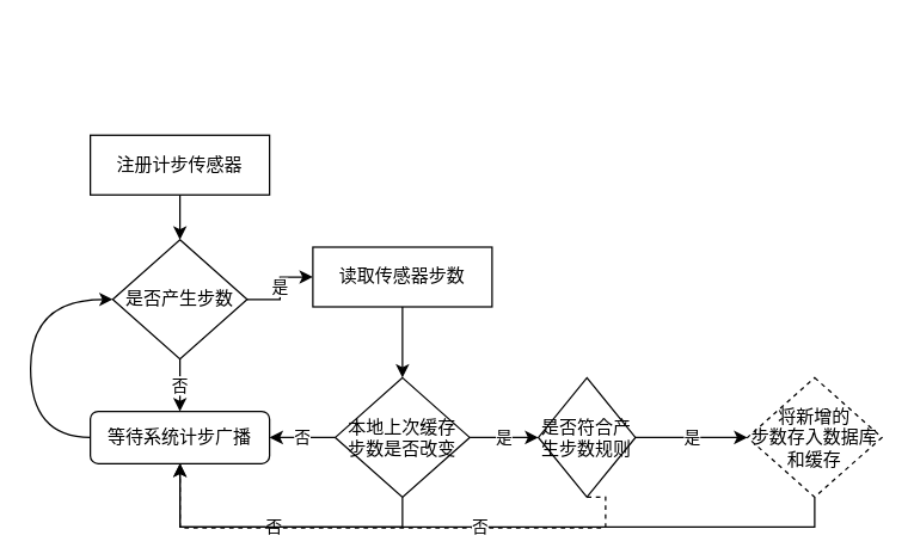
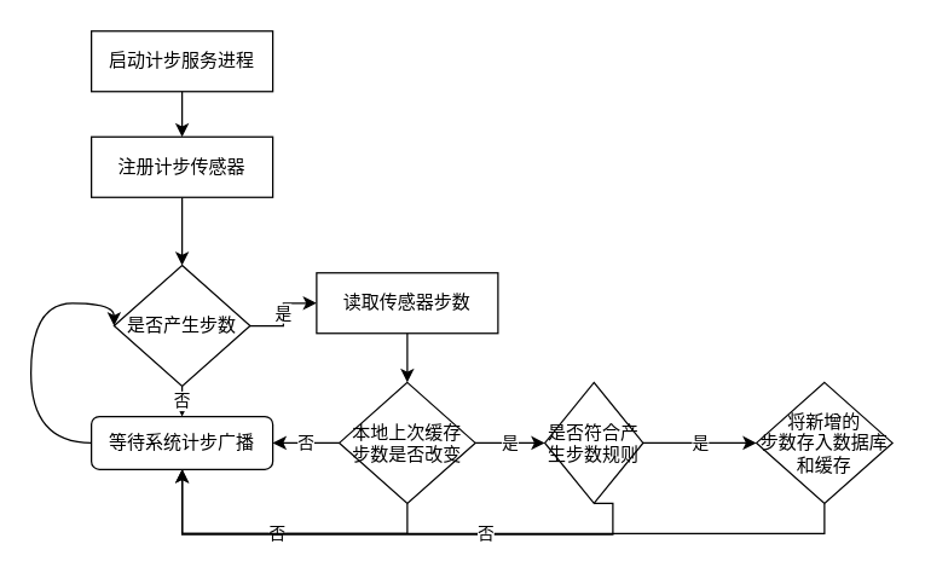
+ <mxCell id="3" value="启动计步服务进程" style="rounded=0;whiteSpace=wrap;html=1;" vertex="1" parent="1"><mxGeometry x="60" y="20" width="120" height="40" as="geometry" /></mxCell>
+ <mxCell id="2" style="edgeStyle=orthogonalEdgeStyle;rounded=0;orthogonalLoop=1;jettySize=auto;html=1;exitX=0.5;exitY=1;exitDx=0;exitDy=0;entryX=0.5;entryY=0;entryDx=0;entryDy=0;" edge="1" parent="1" source="3" target="5"><mxGeometry relative="1" as="geometry" /></mxCell>
- <mxCell id="10" value="读取传感器步数" style="rounded=0;whiteSpace=wrap;html=1;" vertex="1" parent="1"><mxGeometry x="209" y="165" width="120" height="40" as="geometry" /></mxCell>
+ <mxCell id="10" value="读取传感器步数" style="rounded=0;whiteSpace=wrap;html=1;" vertex="1" parent="1"><mxGeometry x="209" y="180" width="120" height="40" as="geometry" /></mxCell>
- <mxCell id="8" value="是否产生步数" style="rhombus;whiteSpace=wrap;html=1;" vertex="1" parent="1"><mxGeometry x="75" y="160" width="90" height="80" as="geometry" /></mxCell>
+ <mxCell id="8" value="是否产生步数" style="rhombus;whiteSpace=wrap;html=1;" vertex="1" parent="1"><mxGeometry x="75" y="175" width="90" height="80" as="geometry" /></mxCell>
- <mxCell id="19" value="将新增的&lt;br&gt;步数存入数据库和缓存" style="rhombus;whiteSpace=wrap;html=1;dashed=1;" vertex="1" parent="1"><mxGeometry x="500" y="252.5" width="90" height="80" as="geometry" /></mxCell>
+ <mxCell id="19" value="将新增的&lt;br&gt;步数存入数据库和缓存" style="rhombus;whiteSpace=wrap;html=1;" vertex="1" parent="1"><mxGeometry x="500" y="252.5" width="90" height="80" as="geometry" /></mxCell>
- <mxCell id="16" style="edgeStyle=orthogonalEdgeStyle;rounded=0;orthogonalLoop=1;jettySize=auto;html=1;exitX=0.5;exitY=1;exitDx=0;exitDy=0;entryX=0.5;entryY=1;entryDx=0;entryDy=0;dashed=1;" edge="1" parent="1" source="17" target="21"><mxGeometry relative="1" as="geometry"><mxPoint x="120" y="320" as="targetPoint" /><Array as="points"><mxPoint x="405" y="353" /><mxPoint x="120" y="353" /></Array></mxGeometry></mxCell>
+ <mxCell id="16" style="edgeStyle=orthogonalEdgeStyle;rounded=0;orthogonalLoop=1;jettySize=auto;html=1;exitX=0.5;exitY=1;exitDx=0;exitDy=0;entryX=0.5;entryY=1;entryDx=0;entryDy=0;" edge="1" parent="1" source="17" target="21"><mxGeometry relative="1" as="geometry"><mxPoint x="120" y="320" as="targetPoint" /><Array as="points"><mxPoint x="405" y="353" /><mxPoint x="120" y="353" /></Array></mxGeometry></mxCell>
